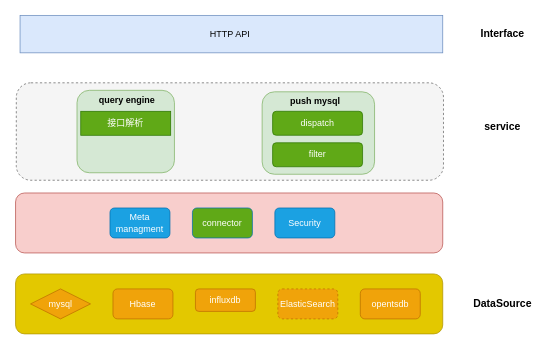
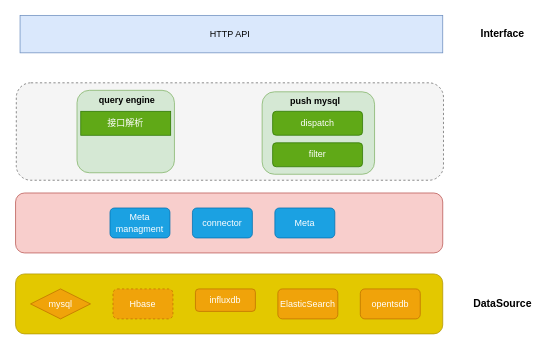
- <mxCell id="15" value="&lt;b&gt;&lt;font style=&quot;font-size: 14px&quot;&gt;service&lt;/font&gt;&lt;/b&gt;" style="text;html=1;strokeColor=none;fillColor=none;align=center;verticalAlign=middle;whiteSpace=wrap;rounded=0;dashed=1;" vertex="1" parent="1"><mxGeometry x="650" y="159" width="40" height="20" as="geometry" /></mxCell>
- <mxCell id="10" value="connector" style="rounded=1;whiteSpace=wrap;html=1;fillColor=#60a917;strokeColor=#006EAF;fontColor=#ffffff;" vertex="1" parent="1"><mxGeometry x="256" y="277" width="80" height="40" as="geometry" /></mxCell>
+ <mxCell id="10" value="connector" style="rounded=1;whiteSpace=wrap;html=1;fillColor=#1ba1e2;strokeColor=#006EAF;fontColor=#ffffff;" vertex="1" parent="1"><mxGeometry x="256" y="277" width="80" height="40" as="geometry" /></mxCell>
- <mxCell id="11" value="Security" style="rounded=1;whiteSpace=wrap;html=1;fillColor=#1ba1e2;strokeColor=#006EAF;fontColor=#ffffff;" vertex="1" parent="1"><mxGeometry x="366" y="277" width="80" height="40" as="geometry" /></mxCell>
+ <mxCell id="11" value="Meta" style="rounded=1;whiteSpace=wrap;html=1;fillColor=#1ba1e2;strokeColor=#006EAF;fontColor=#ffffff;" vertex="1" parent="1"><mxGeometry x="366" y="277" width="80" height="40" as="geometry" /></mxCell>
- <mxCell id="4" value="Hbase" style="rounded=1;whiteSpace=wrap;html=1;fillColor=#f0a30a;strokeColor=#BD7000;fontColor=#ffffff;" vertex="1" parent="1"><mxGeometry x="150" y="385" width="80" height="40" as="geometry" /></mxCell>
+ <mxCell id="4" value="Hbase" style="rounded=1;whiteSpace=wrap;html=1;fillColor=#f0a30a;strokeColor=#BD7000;fontColor=#ffffff;dashed=1;" vertex="1" parent="1"><mxGeometry x="150" y="385" width="80" height="40" as="geometry" /></mxCell>
- <mxCell id="6" value="ElasticSearch" style="rounded=1;whiteSpace=wrap;html=1;fillColor=#f0a30a;strokeColor=#BD7000;fontColor=#ffffff;dashed=1;" vertex="1" parent="1"><mxGeometry x="370" y="385" width="80" height="40" as="geometry" /></mxCell>
+ <mxCell id="6" value="ElasticSearch" style="rounded=1;whiteSpace=wrap;html=1;fillColor=#f0a30a;strokeColor=#BD7000;fontColor=#ffffff;" vertex="1" parent="1"><mxGeometry x="370" y="385" width="80" height="40" as="geometry" /></mxCell>
